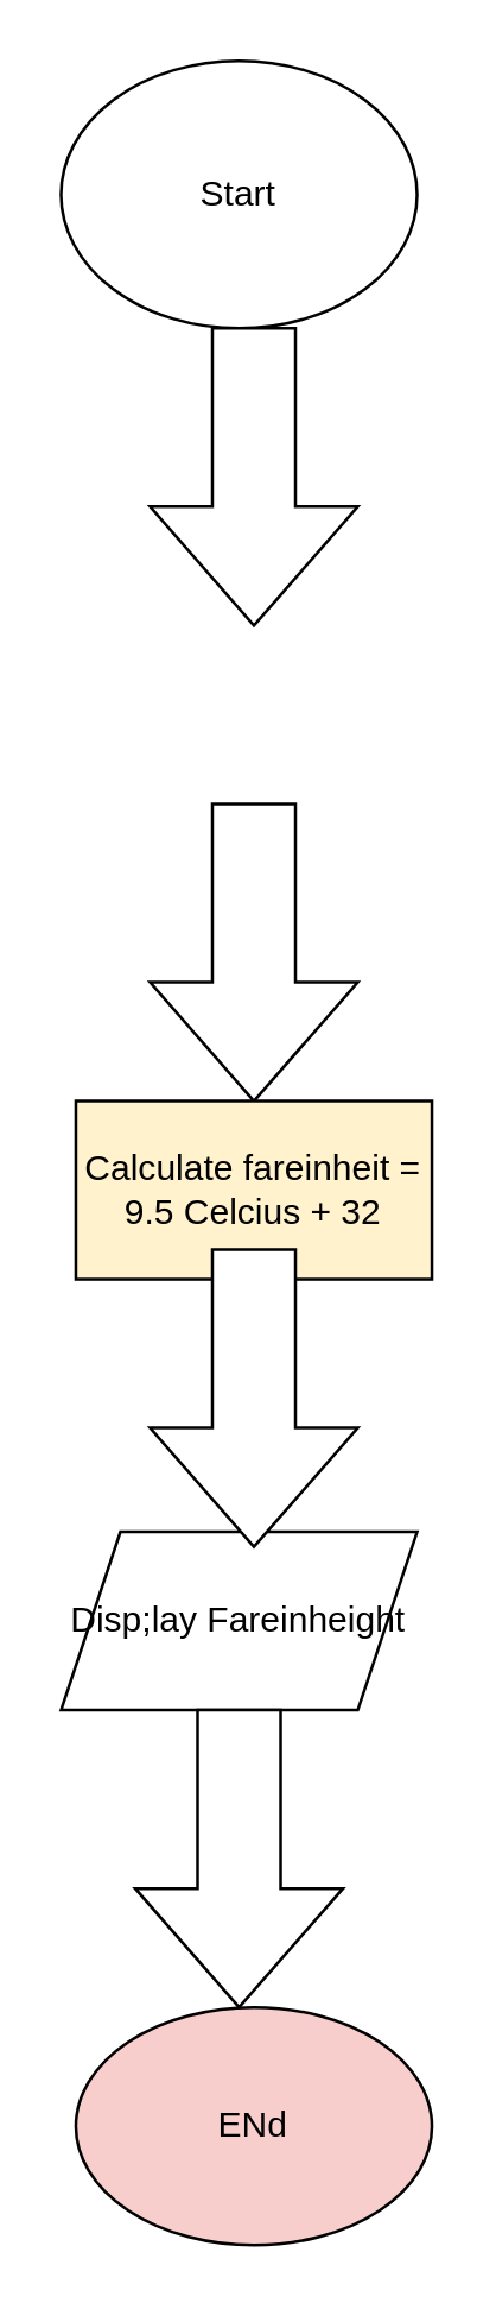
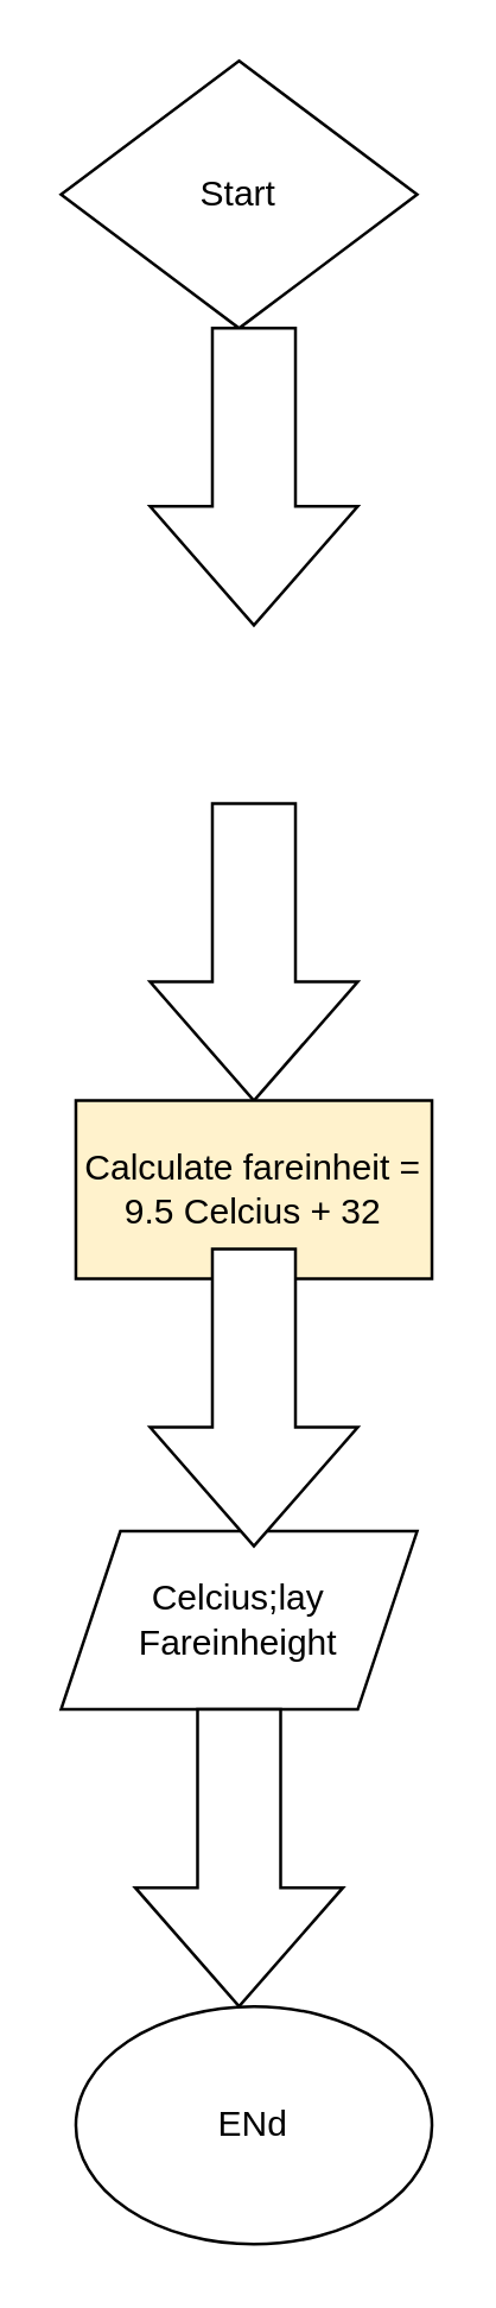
- <mxCell id="2" value="Start" style="ellipse;whiteSpace=wrap;html=1;" vertex="1" parent="1"><mxGeometry x="20" y="20" width="120" height="90" as="geometry" /></mxCell>
+ <mxCell id="2" value="Start" style="rhombus;whiteSpace=wrap;html=1;" vertex="1" parent="1"><mxGeometry x="20" y="20" width="120" height="90" as="geometry" /></mxCell>
- <mxCell id="6" value="Disp;lay Fareinheight" style="shape=parallelogram;perimeter=parallelogramPerimeter;whiteSpace=wrap;html=1;fixedSize=1;" vertex="1" parent="1"><mxGeometry x="20" y="515" width="120" height="60" as="geometry" /></mxCell>
+ <mxCell id="6" value="Celcius;lay Fareinheight" style="shape=parallelogram;perimeter=parallelogramPerimeter;whiteSpace=wrap;html=1;fixedSize=1;" vertex="1" parent="1"><mxGeometry x="20" y="515" width="120" height="60" as="geometry" /></mxCell>
- <mxCell id="9" value="ENd" style="ellipse;whiteSpace=wrap;html=1;fillColor=#f8cecc;" vertex="1" parent="1"><mxGeometry x="25" y="675" width="120" height="80" as="geometry" /></mxCell>
+ <mxCell id="9" value="ENd" style="ellipse;whiteSpace=wrap;html=1;" vertex="1" parent="1"><mxGeometry x="25" y="675" width="120" height="80" as="geometry" /></mxCell>
